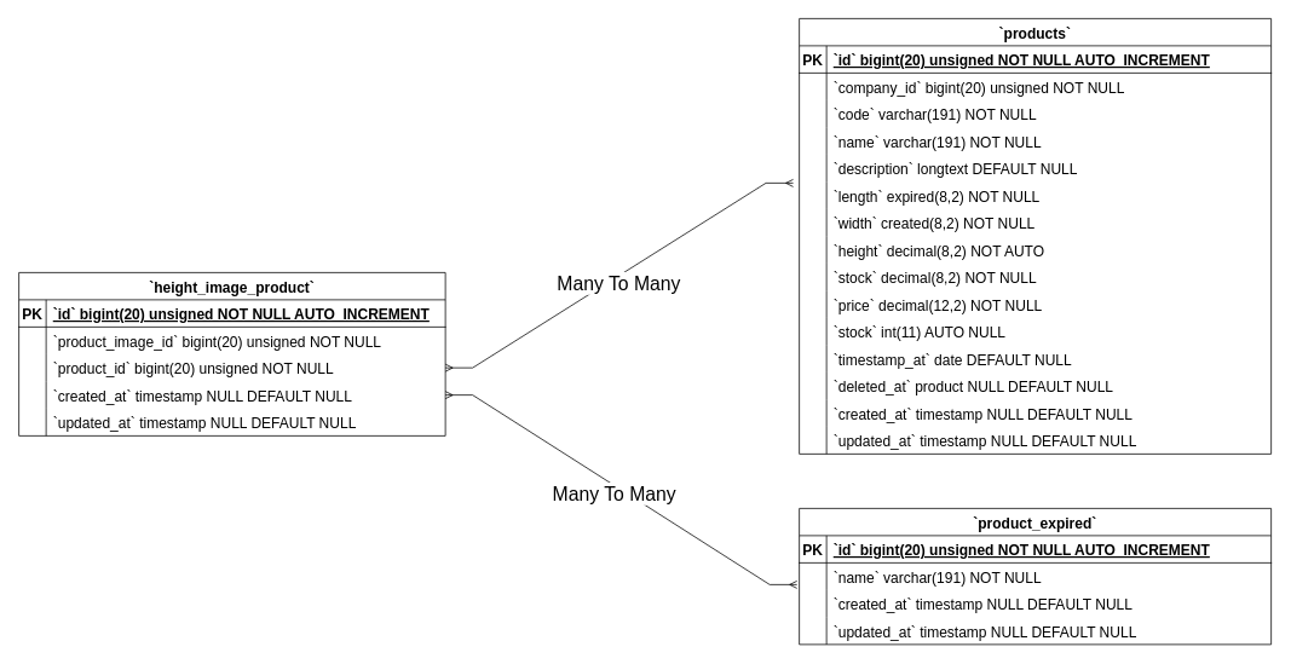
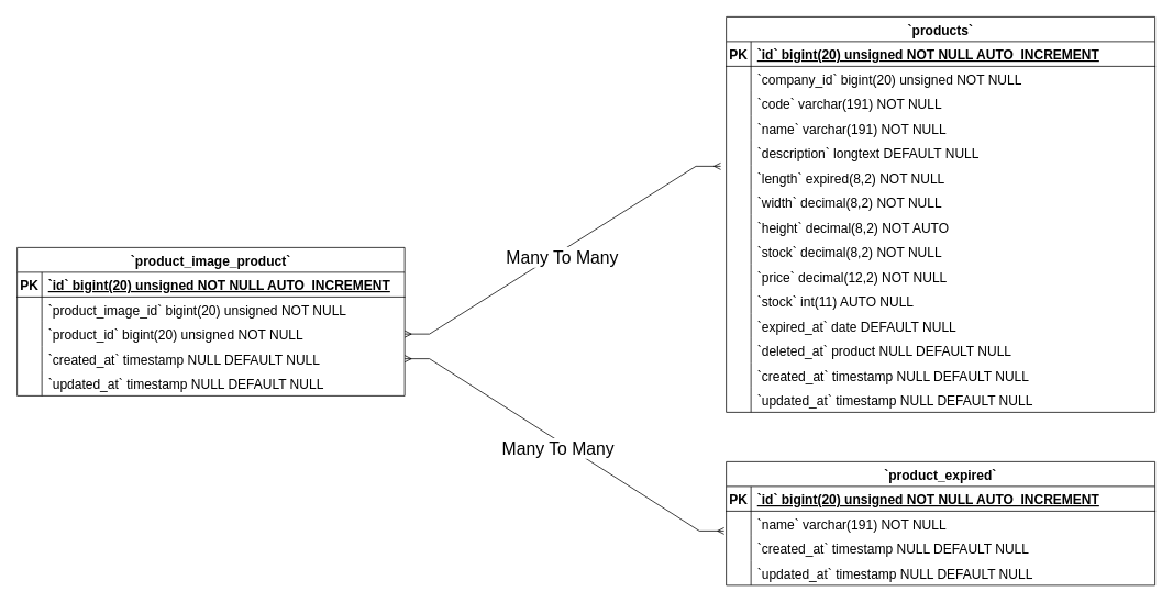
- <mxCell id="52" value="`width` created(8,2) NOT NULL" style="shape=partialRectangle;overflow=hidden;connectable=0;fillColor=none;align=left;strokeColor=inherit;top=0;left=0;bottom=0;right=0;spacingLeft=6;fontSize=16;" vertex="1" parent="50"><mxGeometry x="30" width="490" height="30" as="geometry"><mxRectangle width="490" height="30" as="alternateBounds" /></mxGeometry></mxCell>
+ <mxCell id="52" value="`width` decimal(8,2) NOT NULL" style="shape=partialRectangle;overflow=hidden;connectable=0;fillColor=none;align=left;strokeColor=inherit;top=0;left=0;bottom=0;right=0;spacingLeft=6;fontSize=16;" vertex="1" parent="50"><mxGeometry x="30" width="490" height="30" as="geometry"><mxRectangle width="490" height="30" as="alternateBounds" /></mxGeometry></mxCell>
- <mxCell id="15" value="`height_image_product`" style="shape=table;startSize=30;container=1;collapsible=1;childLayout=tableLayout;fixedRows=1;rowLines=0;fontStyle=1;align=center;resizeLast=1;fontSize=16;" vertex="1" parent="1"><mxGeometry x="20" y="300" width="470" height="180" as="geometry" /></mxCell>
+ <mxCell id="15" value="`product_image_product`" style="shape=table;startSize=30;container=1;collapsible=1;childLayout=tableLayout;fixedRows=1;rowLines=0;fontStyle=1;align=center;resizeLast=1;fontSize=16;" vertex="1" parent="1"><mxGeometry x="20" y="300" width="470" height="180" as="geometry" /></mxCell>
- <mxCell id="67" value="`timestamp_at` date DEFAULT NULL" style="shape=partialRectangle;overflow=hidden;connectable=0;fillColor=none;align=left;strokeColor=inherit;top=0;left=0;bottom=0;right=0;spacingLeft=6;fontSize=16;" vertex="1" parent="65"><mxGeometry x="30" width="490" height="30" as="geometry"><mxRectangle width="490" height="30" as="alternateBounds" /></mxGeometry></mxCell>
+ <mxCell id="67" value="`expired_at` date DEFAULT NULL" style="shape=partialRectangle;overflow=hidden;connectable=0;fillColor=none;align=left;strokeColor=inherit;top=0;left=0;bottom=0;right=0;spacingLeft=6;fontSize=16;" vertex="1" parent="65"><mxGeometry x="30" width="490" height="30" as="geometry"><mxRectangle width="490" height="30" as="alternateBounds" /></mxGeometry></mxCell>
